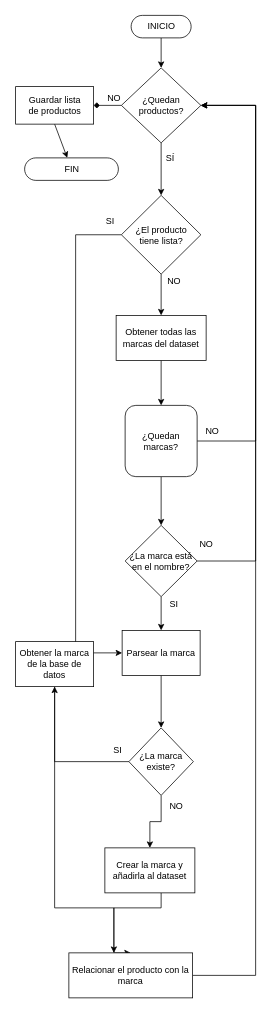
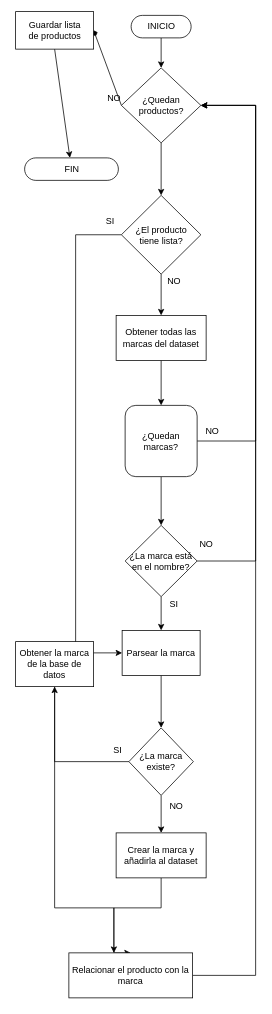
- <mxCell id="15" value="Guardar lista&lt;br&gt;de productos" style="html=1;dashed=0;whitespace=wrap;" parent="1" vertex="1"><mxGeometry x="20" y="115" width="104" height="50" as="geometry" /></mxCell>
+ <mxCell id="15" value="Guardar lista&lt;br&gt;de productos" style="html=1;dashed=0;whitespace=wrap;" parent="1" vertex="1"><mxGeometry x="20" y="15" width="104" height="50" as="geometry" /></mxCell>
- <mxCell id="6" value="SÍ" style="text;html=1;align=center;verticalAlign=middle;resizable=0;points=[];autosize=1;strokeColor=none;fillColor=none;" parent="1" vertex="1"><mxGeometry x="211" y="196" width="30" height="30" as="geometry" /></mxCell>
- <mxCell id="37" value="Crear la marca y añadirla al dataset" style="whiteSpace=wrap;html=1;dashed=0;" vertex="1" parent="1"><mxGeometry x="139" y="1130" width="120" height="60" as="geometry" /></mxCell>
+ <mxCell id="37" value="Crear la marca y añadirla al dataset" style="whiteSpace=wrap;html=1;dashed=0;" vertex="1" parent="1"><mxGeometry x="154" y="1110" width="120" height="60" as="geometry" /></mxCell>
